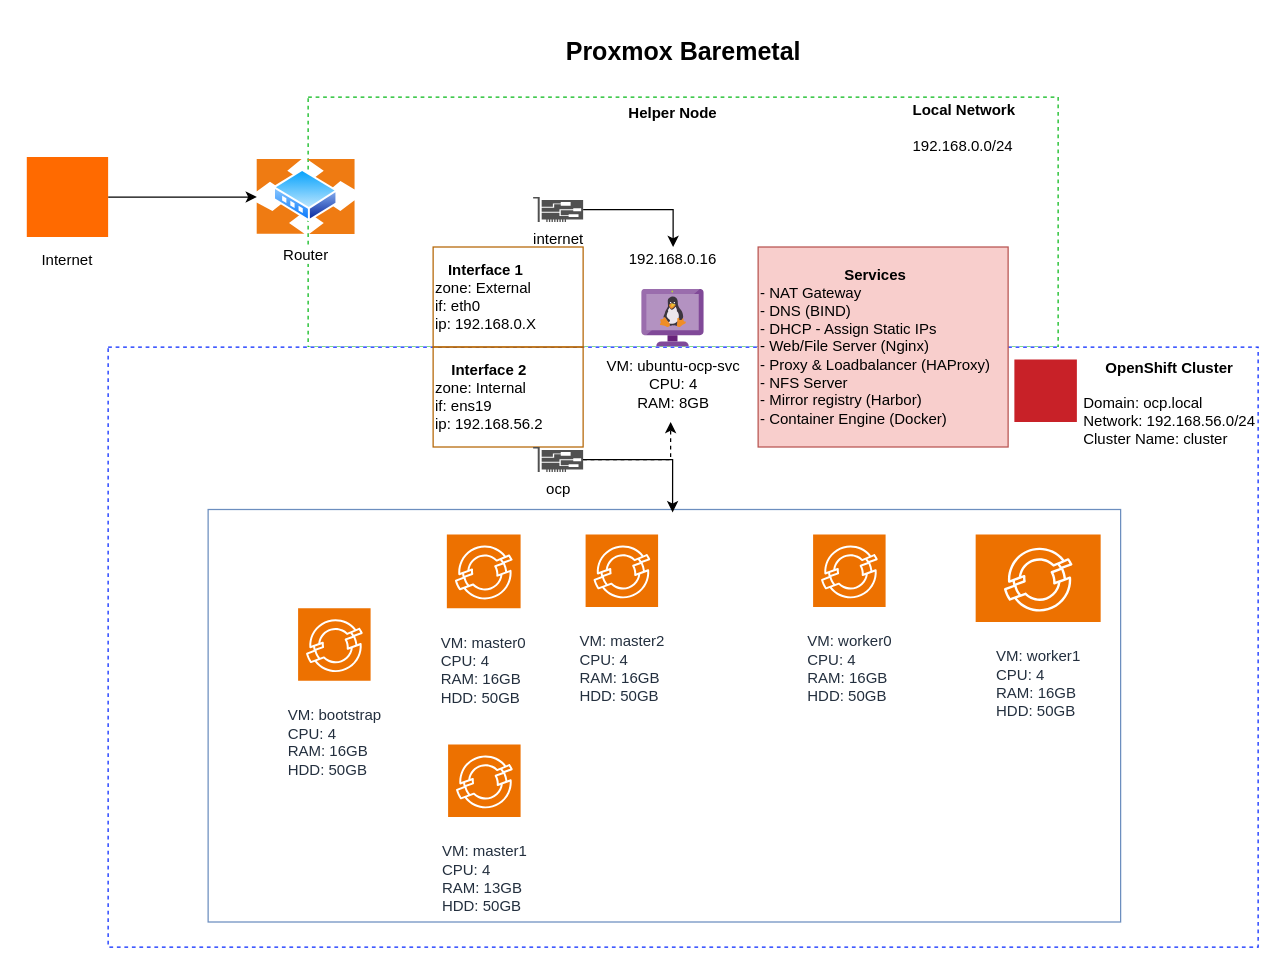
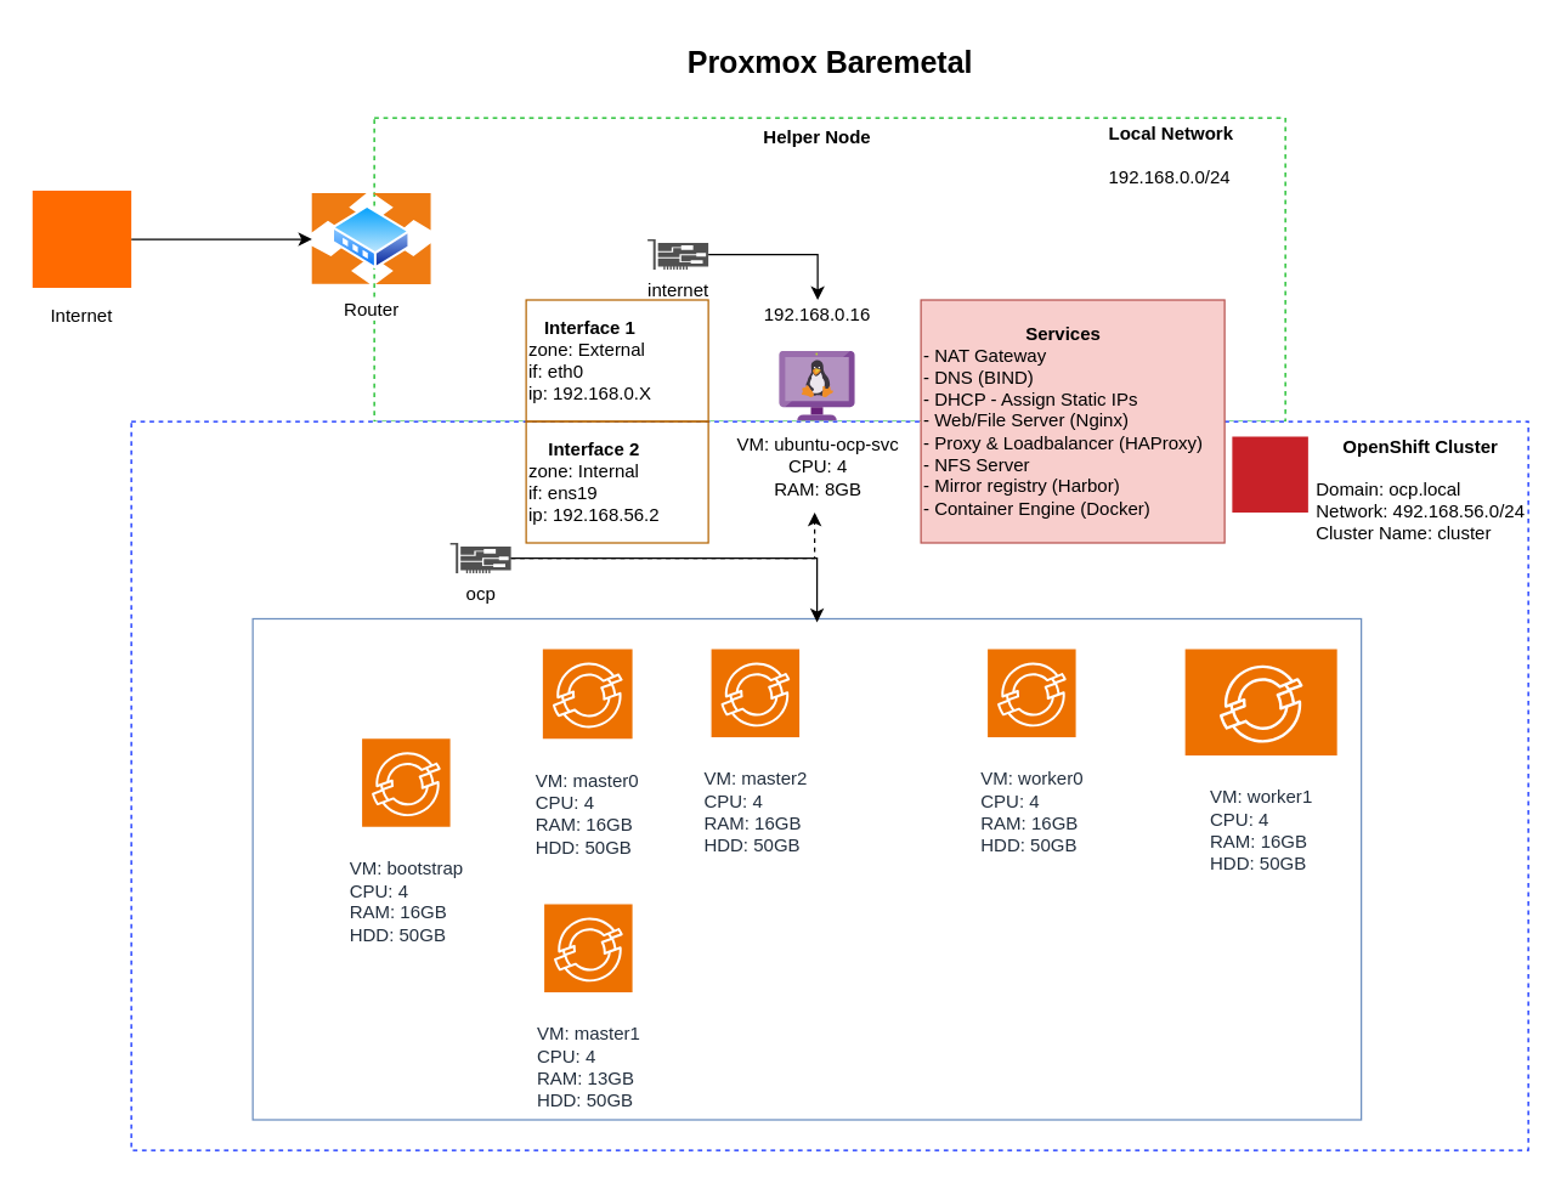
- <mxCell id="4" value="&lt;div style=&quot;text-align: center;&quot;&gt;&lt;span&gt;&lt;b&gt;OpenShift Cluster&lt;/b&gt;&lt;/span&gt;&lt;/div&gt;&lt;br&gt;&lt;div style=&quot;text-align: left&quot;&gt;&lt;span&gt;Domain: ocp.local&lt;/span&gt;&lt;/div&gt;&lt;div style=&quot;text-align: left&quot;&gt;&lt;span&gt;Network: 192.168.56.0/24&lt;/span&gt;&lt;/div&gt;&lt;div style=&quot;text-align: left&quot;&gt;&lt;span&gt;Cluster Name: cluster&lt;/span&gt;&lt;/div&gt;" style="text;html=1;strokeColor=none;fillColor=none;align=right;verticalAlign=middle;whiteSpace=wrap;rounded=0;dashed=1;" parent="1" vertex="1"><mxGeometry x="861" y="287" width="145" height="70" as="geometry" /></mxCell>
+ <mxCell id="4" value="&lt;div style=&quot;text-align: center;&quot;&gt;&lt;span&gt;&lt;b&gt;OpenShift Cluster&lt;/b&gt;&lt;/span&gt;&lt;/div&gt;&lt;br&gt;&lt;div style=&quot;text-align: left&quot;&gt;&lt;span&gt;Domain: ocp.local&lt;/span&gt;&lt;/div&gt;&lt;div style=&quot;text-align: left&quot;&gt;&lt;span&gt;Network: 492.168.56.0/24&lt;/span&gt;&lt;/div&gt;&lt;div style=&quot;text-align: left&quot;&gt;&lt;span&gt;Cluster Name: cluster&lt;/span&gt;&lt;/div&gt;" style="text;html=1;strokeColor=none;fillColor=none;align=right;verticalAlign=middle;whiteSpace=wrap;rounded=0;dashed=1;" parent="1" vertex="1"><mxGeometry x="861" y="287" width="145" height="70" as="geometry" /></mxCell>
- <mxCell id="25" value="&lt;div&gt;ocp&lt;/div&gt;" style="sketch=0;pointerEvents=1;shadow=0;dashed=0;html=1;strokeColor=none;fillColor=#505050;labelPosition=center;verticalLabelPosition=bottom;verticalAlign=top;outlineConnect=0;align=center;shape=mxgraph.office.devices.nic;" parent="1" vertex="1"><mxGeometry x="426" y="357" width="40" height="20" as="geometry" /></mxCell>
+ <mxCell id="25" value="&lt;div&gt;ocp&lt;/div&gt;" style="sketch=0;pointerEvents=1;shadow=0;dashed=0;html=1;strokeColor=none;fillColor=#505050;labelPosition=center;verticalLabelPosition=bottom;verticalAlign=top;outlineConnect=0;align=center;shape=mxgraph.office.devices.nic;" parent="1" vertex="1"><mxGeometry x="296" y="357" width="40" height="20" as="geometry" /></mxCell>
